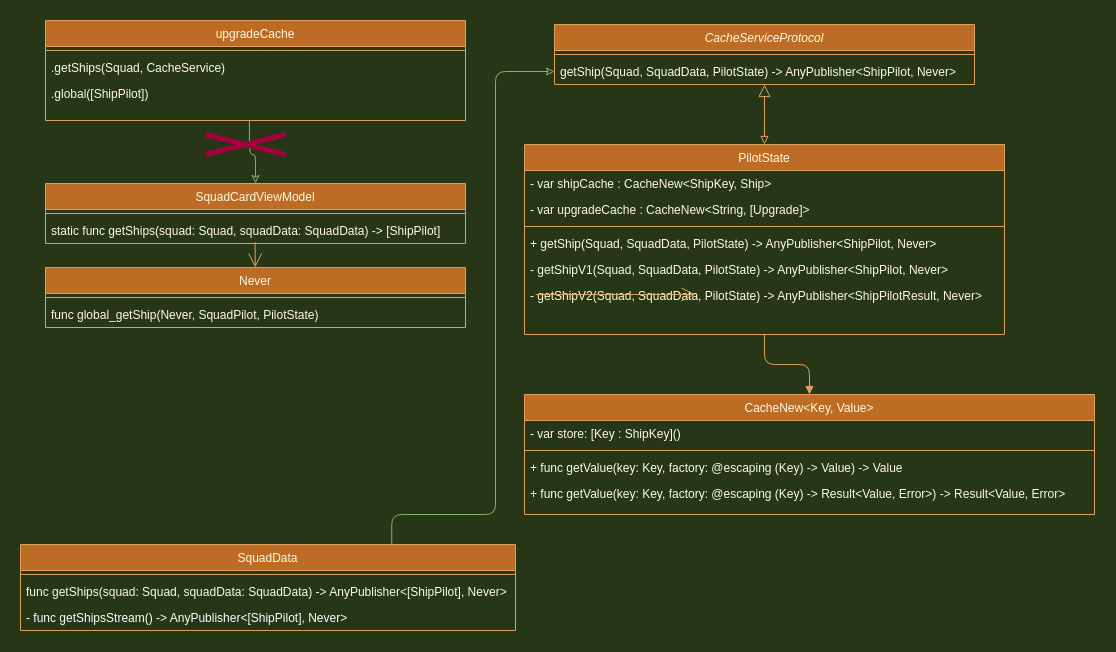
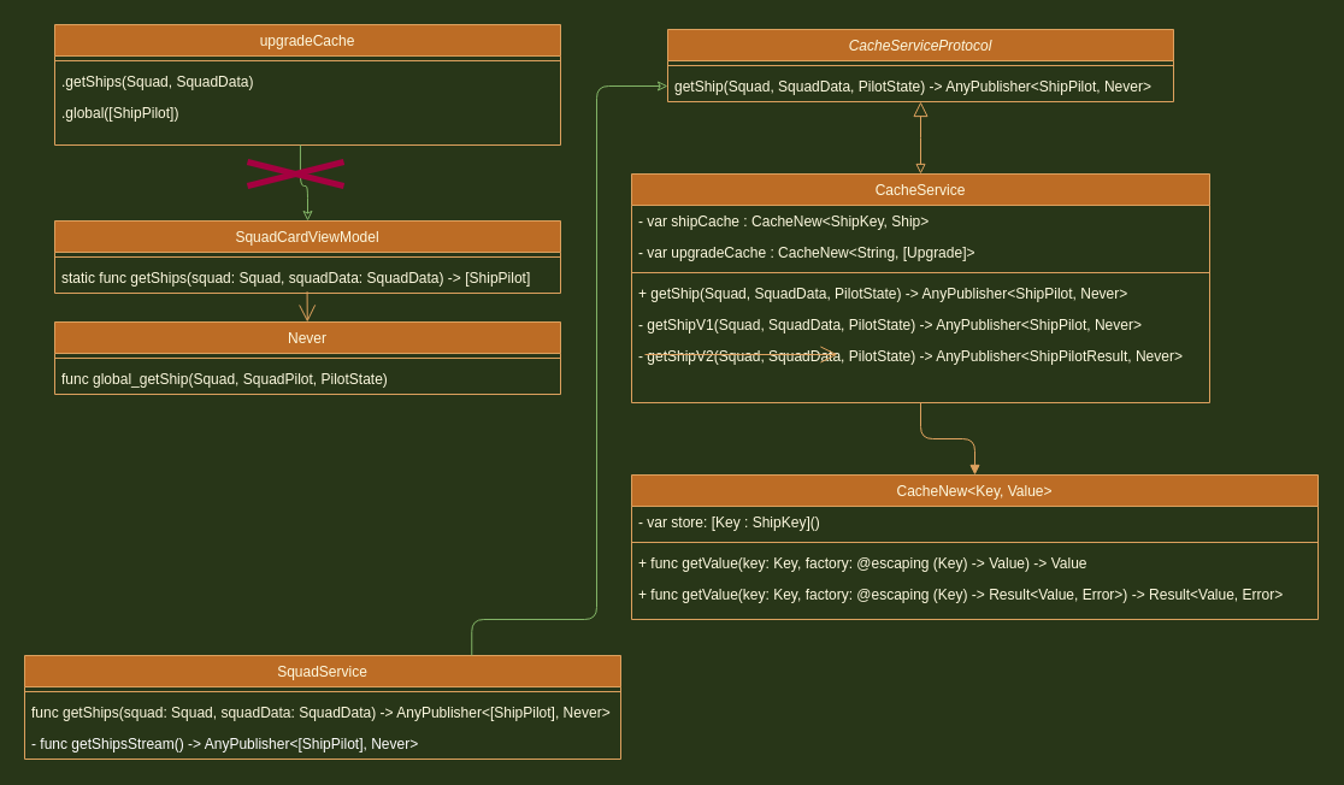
- <mxCell id="33" value=".getShips(Squad, CacheService)" style="text;strokeColor=none;fillColor=none;align=left;verticalAlign=top;spacingLeft=4;spacingRight=4;overflow=hidden;rotatable=0;points=[[0,0.5],[1,0.5]];portConstraint=eastwest;rounded=0;sketch=0;fontColor=#FEFAE0;" parent="31" vertex="1"><mxGeometry y="34" width="420" height="26" as="geometry" /></mxCell>
+ <mxCell id="33" value=".getShips(Squad, SquadData)" style="text;strokeColor=none;fillColor=none;align=left;verticalAlign=top;spacingLeft=4;spacingRight=4;overflow=hidden;rotatable=0;points=[[0,0.5],[1,0.5]];portConstraint=eastwest;rounded=0;sketch=0;fontColor=#FEFAE0;" parent="31" vertex="1"><mxGeometry y="34" width="420" height="26" as="geometry" /></mxCell>
- <mxCell id="5" value="PilotState" style="swimlane;fontStyle=0;align=center;verticalAlign=top;childLayout=stackLayout;horizontal=1;startSize=26;horizontalStack=0;resizeParent=1;resizeLast=0;collapsible=1;marginBottom=0;rounded=0;shadow=0;strokeWidth=1;fillColor=#BC6C25;strokeColor=#DDA15E;fontColor=#FEFAE0;" parent="1" vertex="1"><mxGeometry x="524" y="144" width="480" height="190" as="geometry"><mxRectangle x="130" y="380" width="160" height="26" as="alternateBounds" /></mxGeometry></mxCell>
+ <mxCell id="5" value="CacheService" style="swimlane;fontStyle=0;align=center;verticalAlign=top;childLayout=stackLayout;horizontal=1;startSize=26;horizontalStack=0;resizeParent=1;resizeLast=0;collapsible=1;marginBottom=0;rounded=0;shadow=0;strokeWidth=1;fillColor=#BC6C25;strokeColor=#DDA15E;fontColor=#FEFAE0;" parent="1" vertex="1"><mxGeometry x="524" y="144" width="480" height="190" as="geometry"><mxRectangle x="130" y="380" width="160" height="26" as="alternateBounds" /></mxGeometry></mxCell>
- <mxCell id="24" value="func global_getShip(Never, SquadPilot, PilotState)" style="text;align=left;verticalAlign=top;spacingLeft=4;spacingRight=4;overflow=hidden;rotatable=0;points=[[0,0.5],[1,0.5]];portConstraint=eastwest;fontColor=#FEFAE0;" parent="22" vertex="1"><mxGeometry y="34" width="420" height="26" as="geometry" /></mxCell>
+ <mxCell id="24" value="func global_getShip(Squad, SquadPilot, PilotState)" style="text;align=left;verticalAlign=top;spacingLeft=4;spacingRight=4;overflow=hidden;rotatable=0;points=[[0,0.5],[1,0.5]];portConstraint=eastwest;fontColor=#FEFAE0;" parent="22" vertex="1"><mxGeometry y="34" width="420" height="26" as="geometry" /></mxCell>
- <mxCell id="27" value="SquadData" style="swimlane;fontStyle=0;align=center;verticalAlign=top;childLayout=stackLayout;horizontal=1;startSize=26;horizontalStack=0;resizeParent=1;resizeLast=0;collapsible=1;marginBottom=0;rounded=0;shadow=0;strokeWidth=1;fillColor=#BC6C25;strokeColor=#DDA15E;fontColor=#FEFAE0;" parent="1" vertex="1"><mxGeometry x="20" y="544" width="495" height="86" as="geometry"><mxRectangle x="230" y="140" width="160" height="26" as="alternateBounds" /></mxGeometry></mxCell>
+ <mxCell id="27" value="SquadService" style="swimlane;fontStyle=0;align=center;verticalAlign=top;childLayout=stackLayout;horizontal=1;startSize=26;horizontalStack=0;resizeParent=1;resizeLast=0;collapsible=1;marginBottom=0;rounded=0;shadow=0;strokeWidth=1;fillColor=#BC6C25;strokeColor=#DDA15E;fontColor=#FEFAE0;" parent="1" vertex="1"><mxGeometry x="20" y="544" width="495" height="86" as="geometry"><mxRectangle x="230" y="140" width="160" height="26" as="alternateBounds" /></mxGeometry></mxCell>
